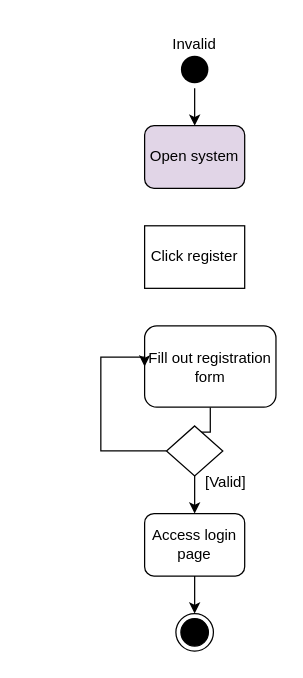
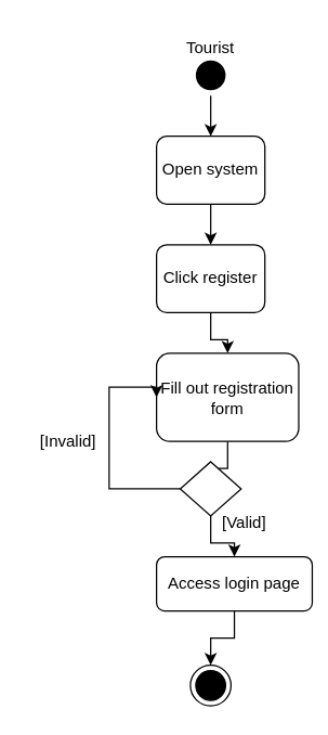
- <mxCell id="5" value="Invalid" style="text;html=1;align=center;verticalAlign=middle;whiteSpace=wrap;rounded=0;" vertex="1" parent="1"><mxGeometry x="125" y="20" width="60" height="30" as="geometry" /></mxCell>
+ <mxCell id="5" value="Tourist" style="text;html=1;align=center;verticalAlign=middle;whiteSpace=wrap;rounded=0;" vertex="1" parent="1"><mxGeometry x="125" y="20" width="60" height="30" as="geometry" /></mxCell>
- <mxCell id="7" value="Open system" style="rounded=1;whiteSpace=wrap;html=1;fillColor=#e1d5e7;" vertex="1" parent="1"><mxGeometry x="115" y="100" width="80" height="50" as="geometry" /></mxCell>
+ <mxCell id="7" value="Open system" style="rounded=1;whiteSpace=wrap;html=1;" vertex="1" parent="1"><mxGeometry x="115" y="100" width="80" height="50" as="geometry" /></mxCell>
+ <mxCell id="6" style="edgeStyle=orthogonalEdgeStyle;rounded=0;orthogonalLoop=1;jettySize=auto;html=1;entryX=0.5;entryY=0;entryDx=0;entryDy=0;" edge="1" parent="1" source="7" target="9"><mxGeometry relative="1" as="geometry" /></mxCell>
- <mxCell id="9" value="Click register" style="whiteSpace=wrap;html=1;rounded=0;" vertex="1" parent="1"><mxGeometry x="115" y="180" width="80" height="50" as="geometry" /></mxCell>
+ <mxCell id="9" value="Click register" style="rounded=1;whiteSpace=wrap;html=1;" vertex="1" parent="1"><mxGeometry x="115" y="180" width="80" height="50" as="geometry" /></mxCell>
+ <mxCell id="8" style="edgeStyle=orthogonalEdgeStyle;rounded=0;orthogonalLoop=1;jettySize=auto;html=1;entryX=0.5;entryY=0;entryDx=0;entryDy=0;" edge="1" parent="1" source="9" target="11"><mxGeometry relative="1" as="geometry" /></mxCell>
+ <mxCell id="18" value="[Invalid]" style="text;html=1;align=center;verticalAlign=middle;whiteSpace=wrap;rounded=0;" vertex="1" parent="1"><mxGeometry x="20" y="310" width="60" height="30" as="geometry" /></mxCell>
- <mxCell id="16" value="Access login page" style="rounded=1;whiteSpace=wrap;html=1;" vertex="1" parent="1"><mxGeometry x="115" y="410" width="80" height="50" as="geometry" /></mxCell>
+ <mxCell id="16" value="Access login page" style="rounded=1;whiteSpace=wrap;html=1;" vertex="1" parent="1"><mxGeometry x="115" y="410" width="115" height="40" as="geometry" /></mxCell>
